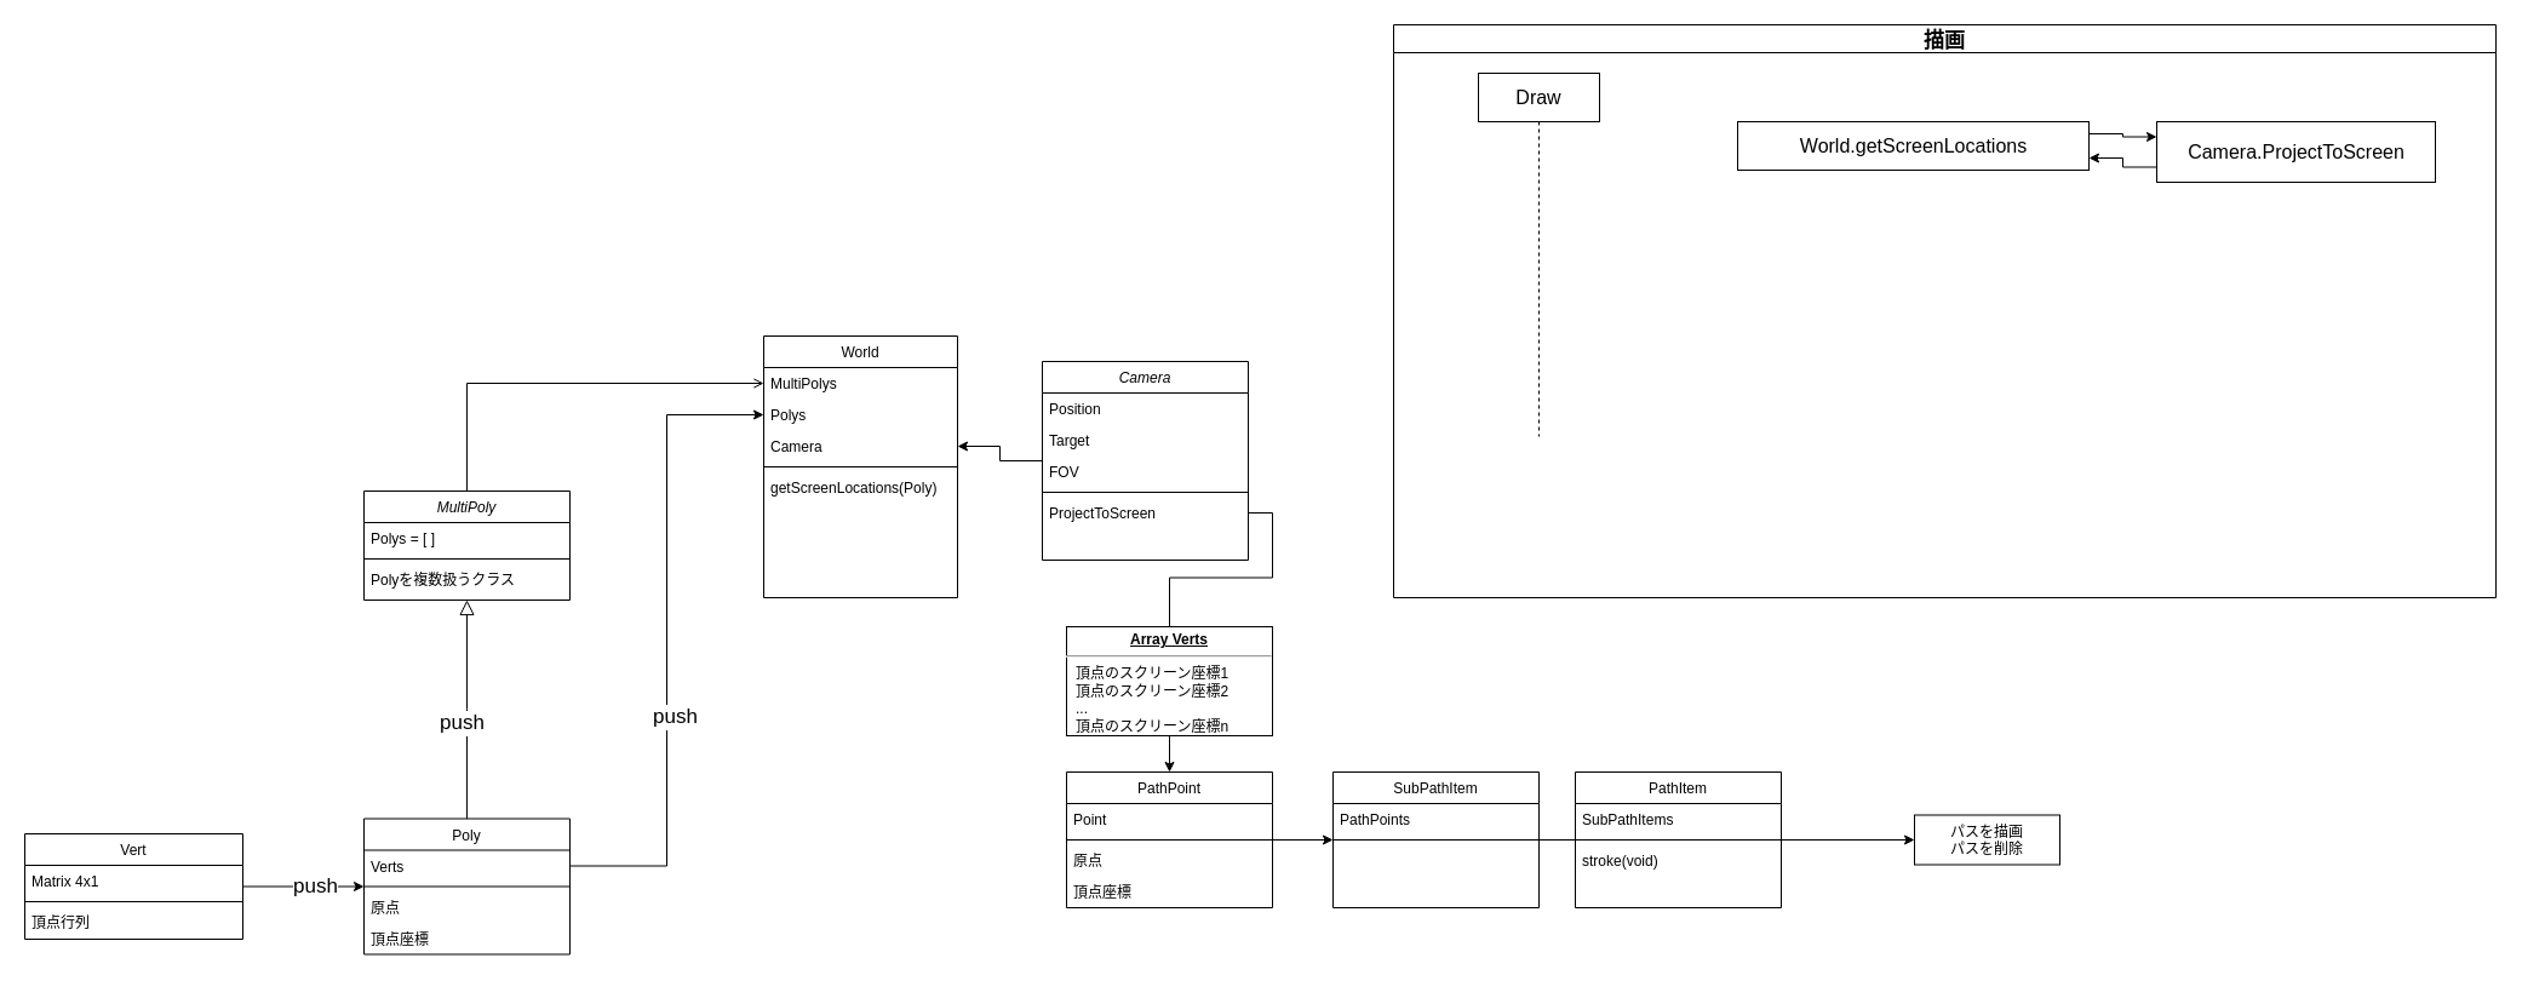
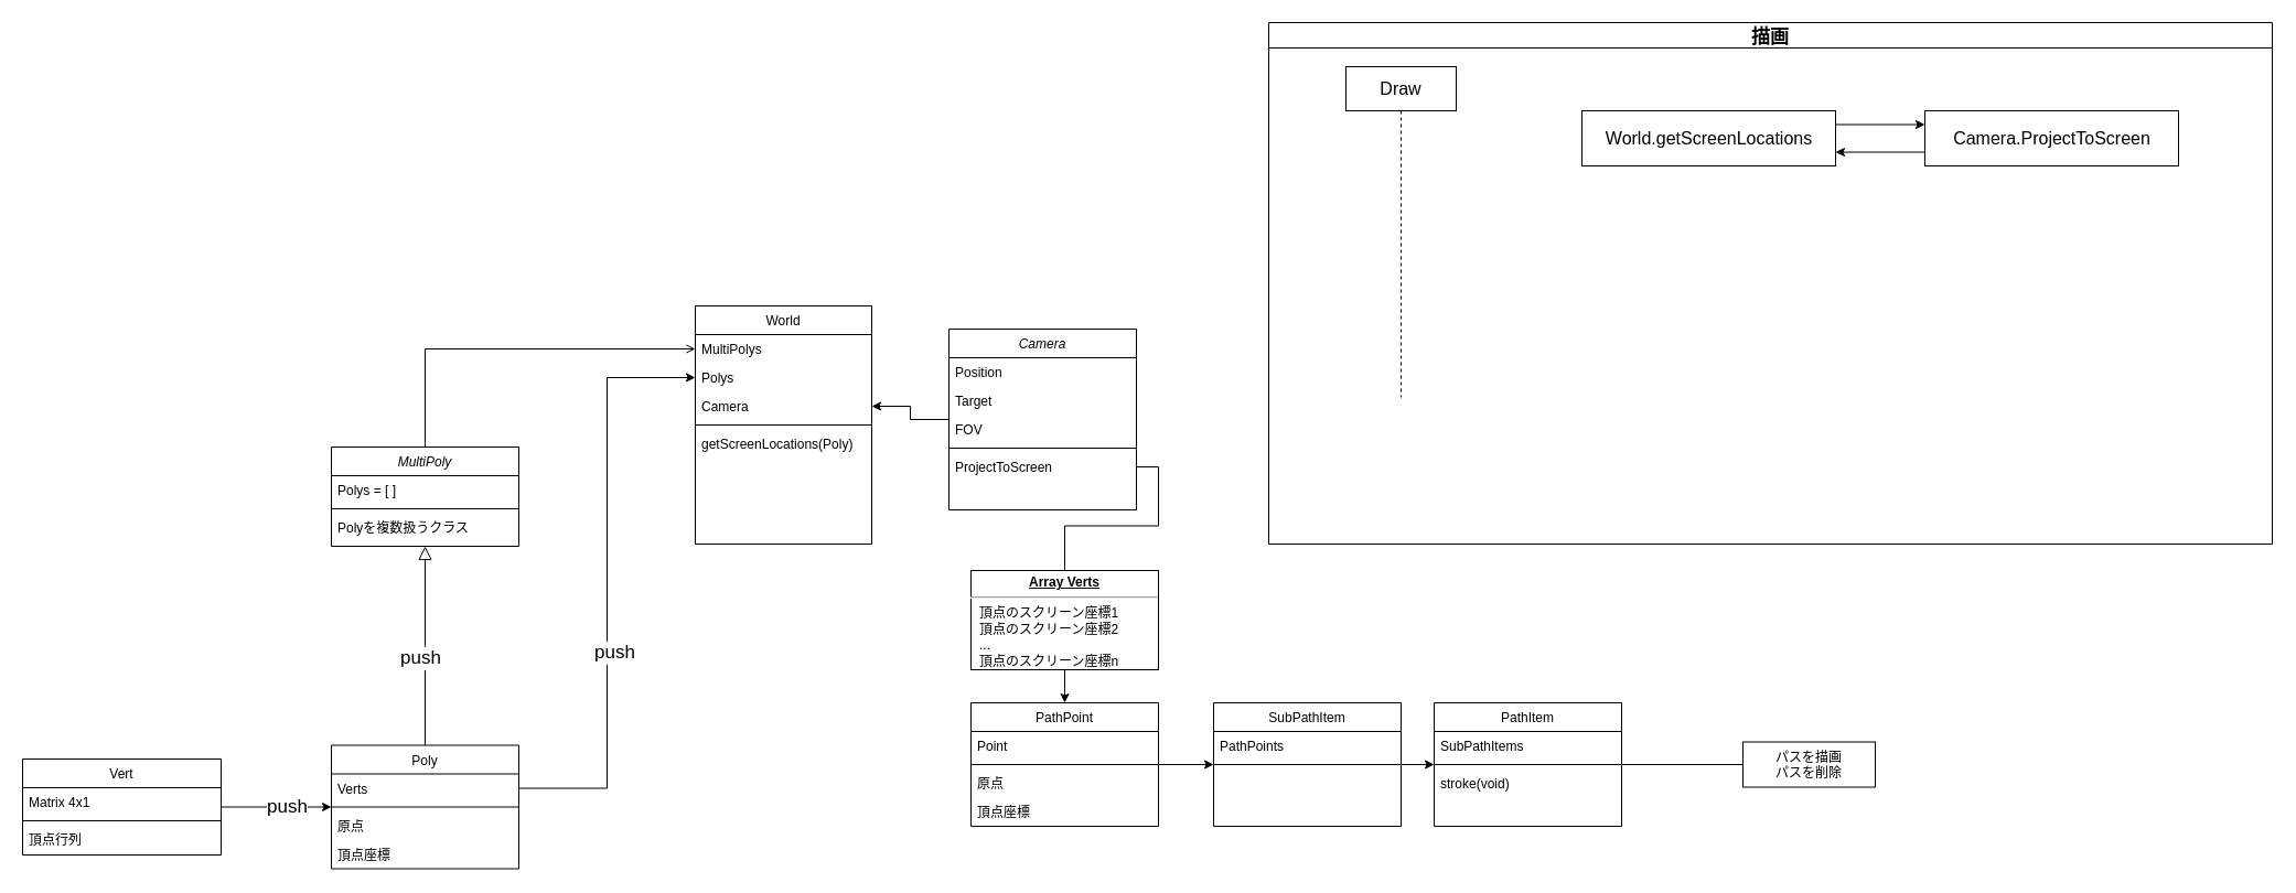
- <mxCell id="56" value="&lt;font style=&quot;font-size: 16px;&quot;&gt;World.&lt;span style=&quot;text-align: left; font-size: 16px;&quot;&gt;getScreenLocations&lt;/span&gt;&lt;/font&gt;" style="html=1;fontSize=16;" vertex="1" parent="54"><mxGeometry x="284" y="80" width="290" height="40" as="geometry" /></mxCell>
+ <mxCell id="56" value="&lt;font style=&quot;font-size: 16px;&quot;&gt;World.&lt;span style=&quot;text-align: left; font-size: 16px;&quot;&gt;getScreenLocations&lt;/span&gt;&lt;/font&gt;" style="html=1;fontSize=16;" vertex="1" parent="54"><mxGeometry x="284" y="80" width="230" height="50" as="geometry" /></mxCell>
- <mxCell id="59" value="Camera.ProjectToScreen" style="html=1;fontSize=16;" vertex="1" parent="54"><mxGeometry x="630" y="80" width="230" height="50" as="geometry" /></mxCell>
+ <mxCell id="59" value="Camera.ProjectToScreen" style="html=1;fontSize=16;" vertex="1" parent="54"><mxGeometry x="595" y="80" width="230" height="50" as="geometry" /></mxCell>
- <mxCell id="42" style="edgeStyle=orthogonalEdgeStyle;rounded=0;orthogonalLoop=1;jettySize=auto;html=1;fontSize=17;endArrow=none;endFill=1;" edge="1" parent="1" source="43" target="49"><mxGeometry relative="1" as="geometry" /></mxCell>
+ <mxCell id="42" style="edgeStyle=orthogonalEdgeStyle;rounded=0;orthogonalLoop=1;jettySize=auto;html=1;fontSize=17;endArrow=classic;endFill=1;" edge="1" parent="1" source="43" target="49"><mxGeometry relative="1" as="geometry" /></mxCell>
- <mxCell id="48" value="" style="edgeStyle=orthogonalEdgeStyle;rounded=0;orthogonalLoop=1;jettySize=auto;html=1;fontSize=17;endArrow=classic;endFill=1;" edge="1" parent="1" source="49" target="53"><mxGeometry relative="1" as="geometry" /></mxCell>
+ <mxCell id="48" value="" style="edgeStyle=orthogonalEdgeStyle;rounded=0;orthogonalLoop=1;jettySize=auto;html=1;fontSize=17;endArrow=none;endFill=1;" edge="1" parent="1" source="49" target="53"><mxGeometry relative="1" as="geometry" /></mxCell>
